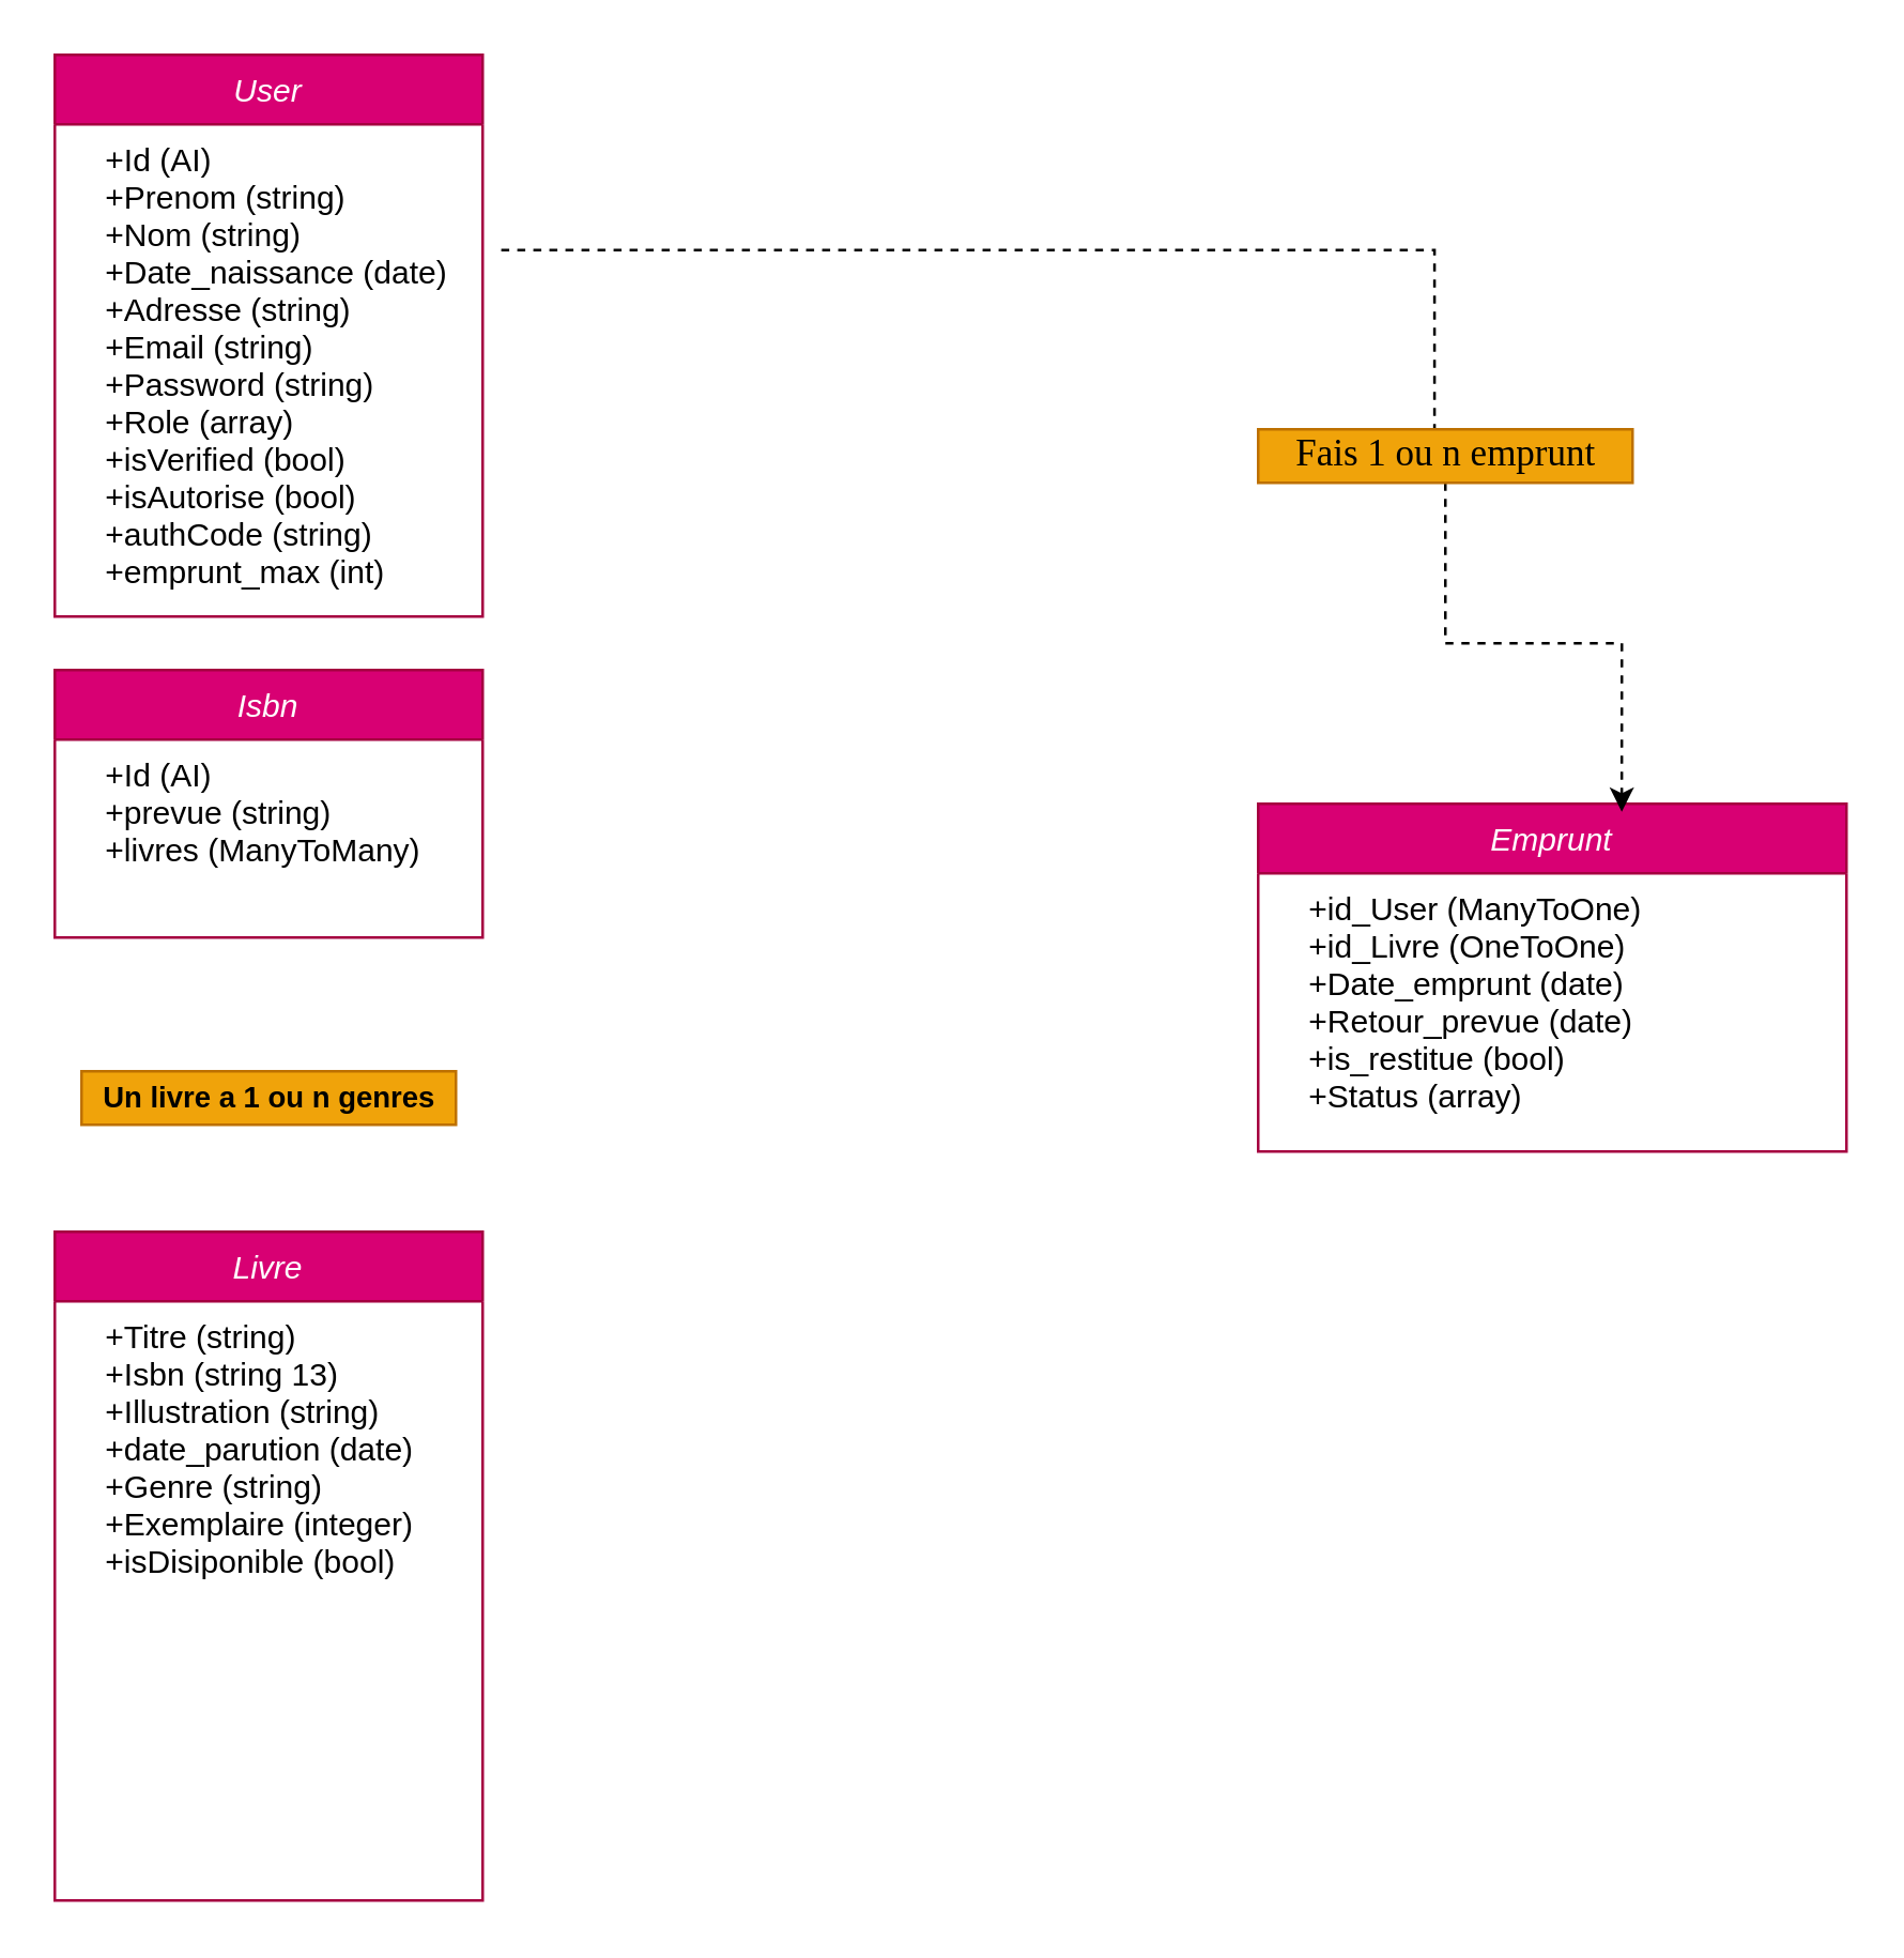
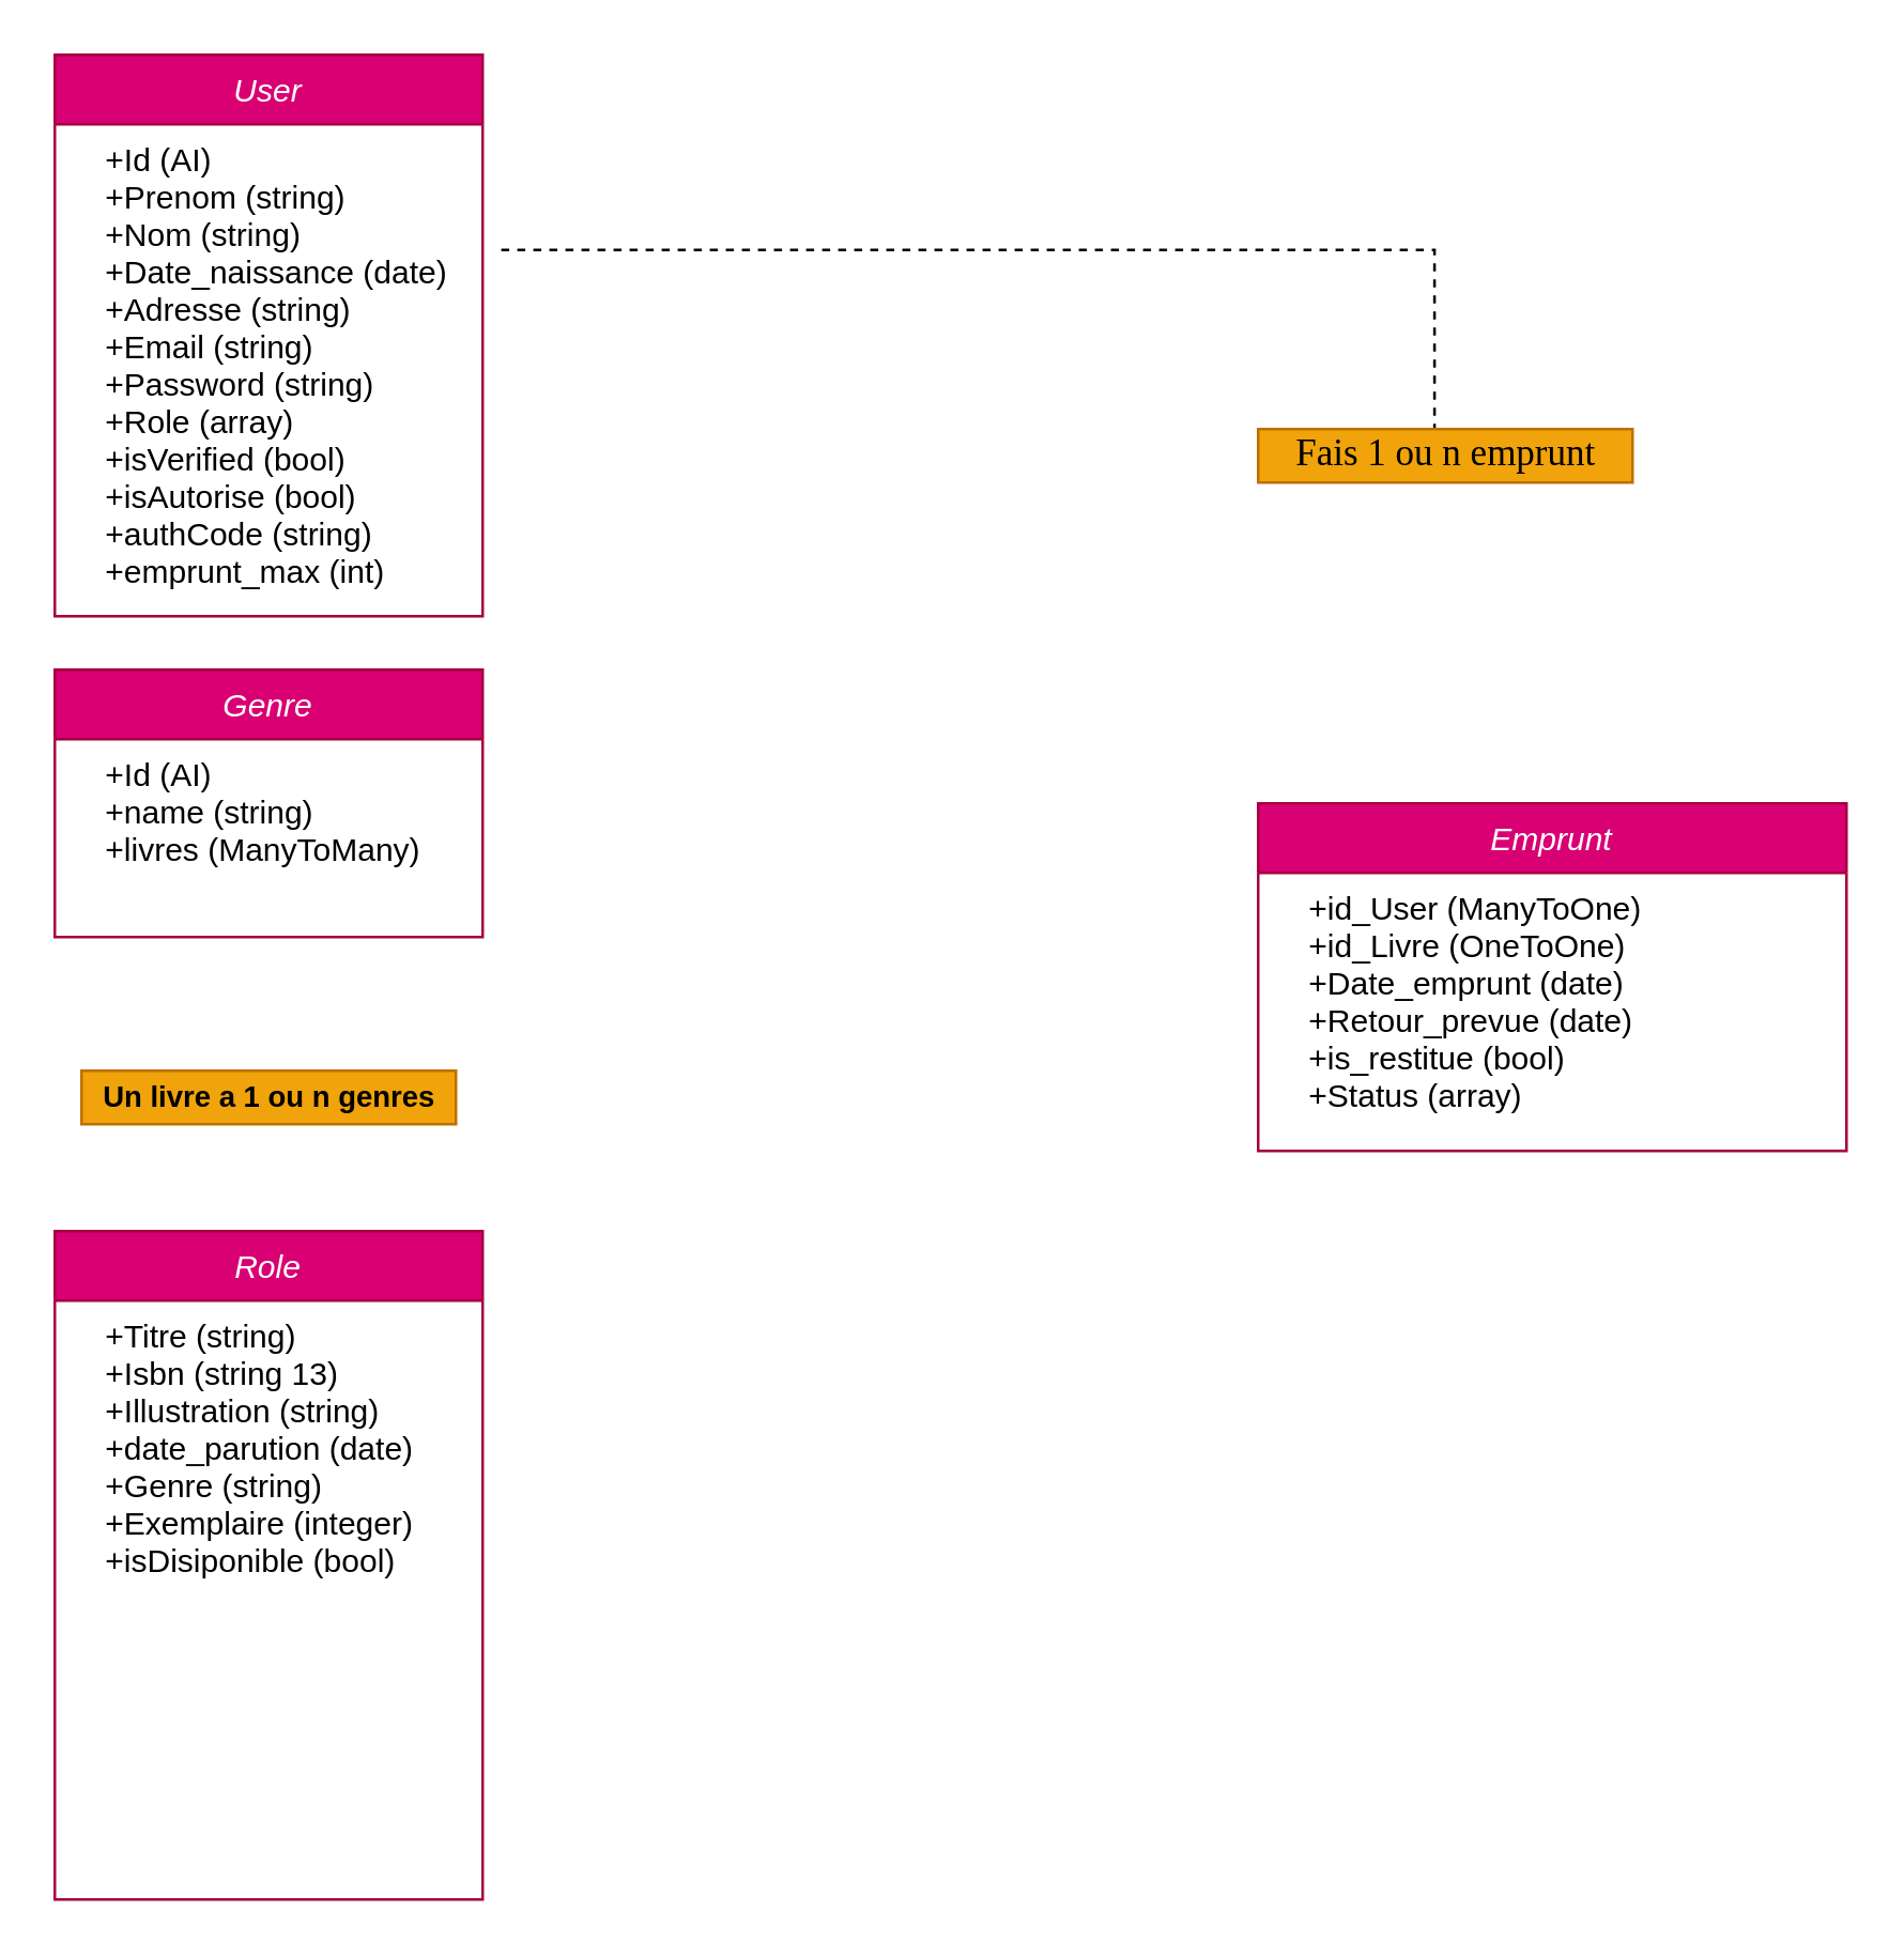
- <mxCell id="9" style="edgeStyle=orthogonalEdgeStyle;rounded=0;orthogonalLoop=1;jettySize=auto;html=1;entryX=0.618;entryY=0.023;entryDx=0;entryDy=0;entryPerimeter=0;dashed=1;" parent="1" source="10" target="6" edge="1"><mxGeometry relative="1" as="geometry" /></mxCell>
- <mxCell id="11" value="Isbn" style="swimlane;fontStyle=2;align=center;verticalAlign=top;childLayout=stackLayout;horizontal=1;startSize=26;horizontalStack=0;resizeParent=1;resizeLast=0;collapsible=1;marginBottom=0;rounded=0;shadow=0;strokeWidth=1;fillColor=#d80073;strokeColor=#A50040;fontColor=#ffffff;" parent="1" vertex="1"><mxGeometry x="20" y="250" width="160" height="100" as="geometry"><mxRectangle x="230" y="140" width="160" height="26" as="alternateBounds" /></mxGeometry></mxCell>
+ <mxCell id="11" value="Genre" style="swimlane;fontStyle=2;align=center;verticalAlign=top;childLayout=stackLayout;horizontal=1;startSize=26;horizontalStack=0;resizeParent=1;resizeLast=0;collapsible=1;marginBottom=0;rounded=0;shadow=0;strokeWidth=1;fillColor=#d80073;strokeColor=#A50040;fontColor=#ffffff;" parent="1" vertex="1"><mxGeometry x="20" y="250" width="160" height="100" as="geometry"><mxRectangle x="230" y="140" width="160" height="26" as="alternateBounds" /></mxGeometry></mxCell>
- <mxCell id="12" value="    +Id (AI)&#10;    +prevue (string)&#10;    +livres (ManyToMany)" style="text;align=left;verticalAlign=top;spacingLeft=4;spacingRight=4;overflow=hidden;rotatable=0;points=[[0,0.5],[1,0.5]];portConstraint=eastwest;" parent="11" vertex="1"><mxGeometry y="26" width="160" height="74" as="geometry" /></mxCell>
+ <mxCell id="12" value="    +Id (AI)&#10;    +name (string)&#10;    +livres (ManyToMany)" style="text;align=left;verticalAlign=top;spacingLeft=4;spacingRight=4;overflow=hidden;rotatable=0;points=[[0,0.5],[1,0.5]];portConstraint=eastwest;" parent="11" vertex="1"><mxGeometry y="26" width="160" height="74" as="geometry" /></mxCell>
- <mxCell id="4" value="Livre" style="swimlane;fontStyle=2;align=center;verticalAlign=top;childLayout=stackLayout;horizontal=1;startSize=26;horizontalStack=0;resizeParent=1;resizeLast=0;collapsible=1;marginBottom=0;rounded=0;shadow=0;strokeWidth=1;fillColor=#d80073;strokeColor=#A50040;fontColor=#ffffff;" parent="1" vertex="1"><mxGeometry x="20" y="460" width="160" height="250" as="geometry"><mxRectangle x="230" y="140" width="160" height="26" as="alternateBounds" /></mxGeometry></mxCell>
+ <mxCell id="4" value="Role" style="swimlane;fontStyle=2;align=center;verticalAlign=top;childLayout=stackLayout;horizontal=1;startSize=26;horizontalStack=0;resizeParent=1;resizeLast=0;collapsible=1;marginBottom=0;rounded=0;shadow=0;strokeWidth=1;fillColor=#d80073;strokeColor=#A50040;fontColor=#ffffff;" parent="1" vertex="1"><mxGeometry x="20" y="460" width="160" height="250" as="geometry"><mxRectangle x="230" y="140" width="160" height="26" as="alternateBounds" /></mxGeometry></mxCell>
